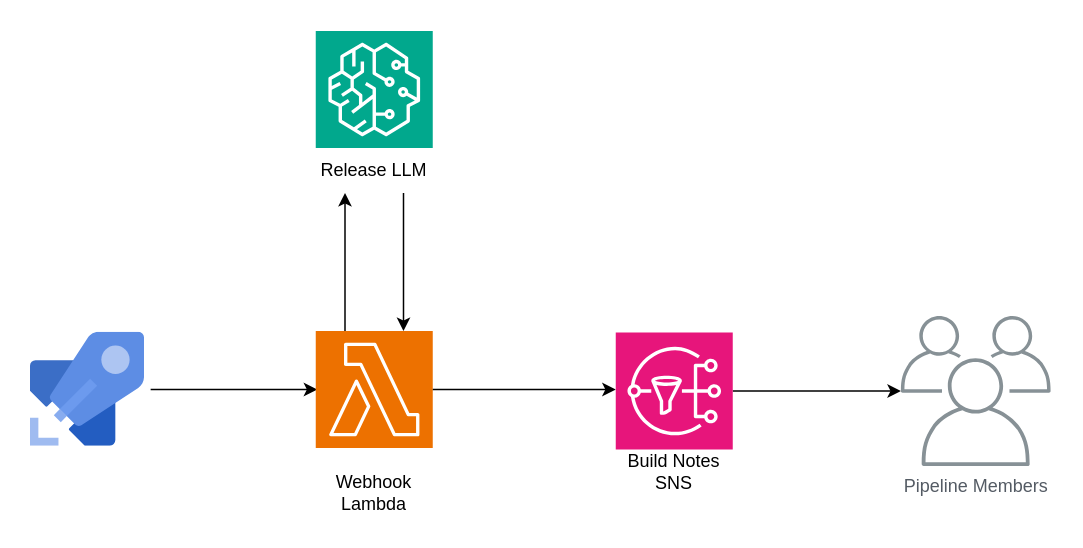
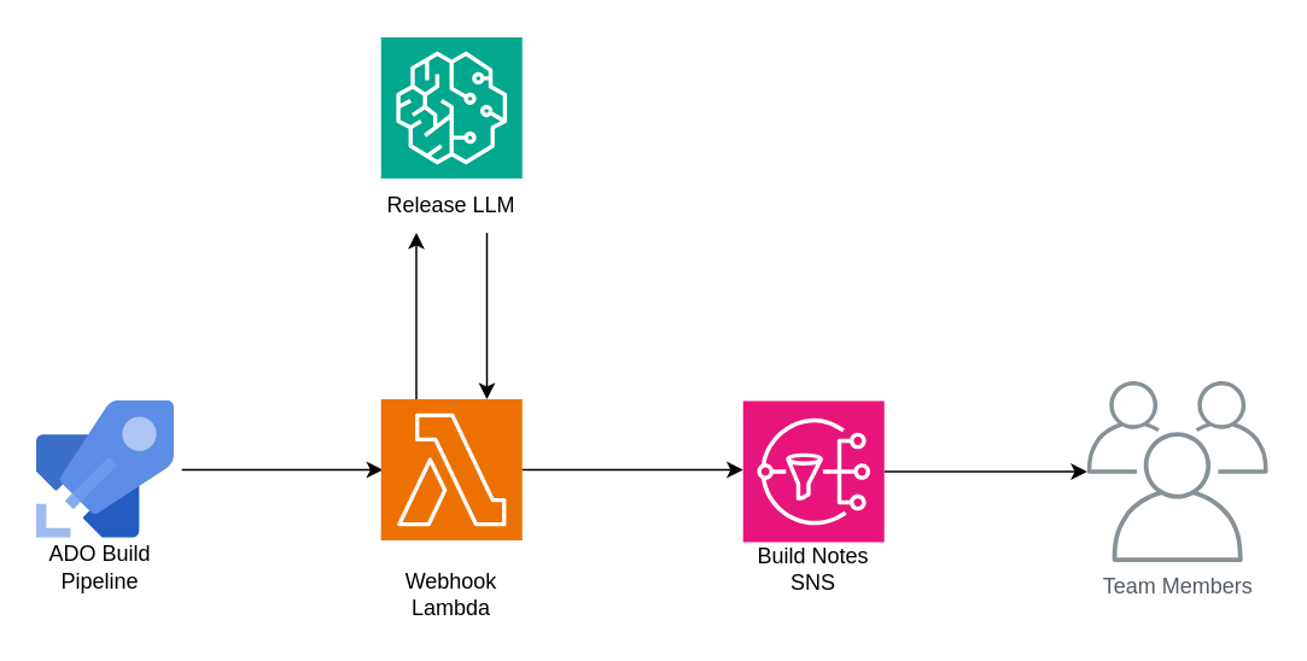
+ <mxCell id="12" value="ADO Build Pipeline" style="text;html=1;align=center;verticalAlign=middle;whiteSpace=wrap;rounded=0;" parent="1" vertex="1"><mxGeometry x="20" y="298" width="70" height="30" as="geometry" /></mxCell>
- <mxCell id="15" value="Pipeline Members" style="sketch=0;outlineConnect=0;gradientColor=none;fontColor=#545B64;strokeColor=none;fillColor=#879196;dashed=0;verticalLabelPosition=bottom;verticalAlign=top;align=center;html=1;fontSize=12;fontStyle=0;aspect=fixed;shape=mxgraph.aws4.illustration_users;pointerEvents=1" parent="1" vertex="1"><mxGeometry x="600" y="210" width="100" height="100" as="geometry" /></mxCell>
+ <mxCell id="15" value="Team Members" style="sketch=0;outlineConnect=0;gradientColor=none;fontColor=#545B64;strokeColor=none;fillColor=#879196;dashed=0;verticalLabelPosition=bottom;verticalAlign=top;align=center;html=1;fontSize=12;fontStyle=0;aspect=fixed;shape=mxgraph.aws4.illustration_users;pointerEvents=1" parent="1" vertex="1"><mxGeometry x="600" y="210" width="100" height="100" as="geometry" /></mxCell>
